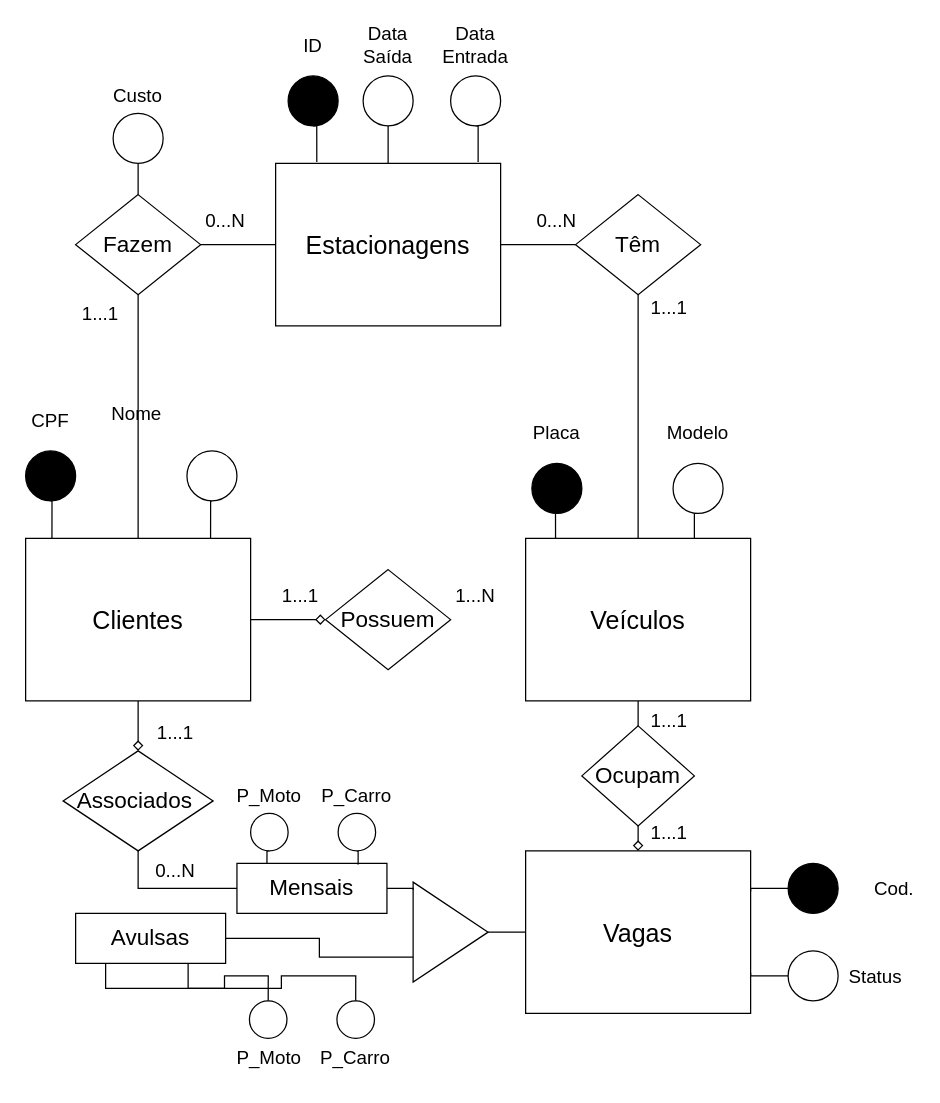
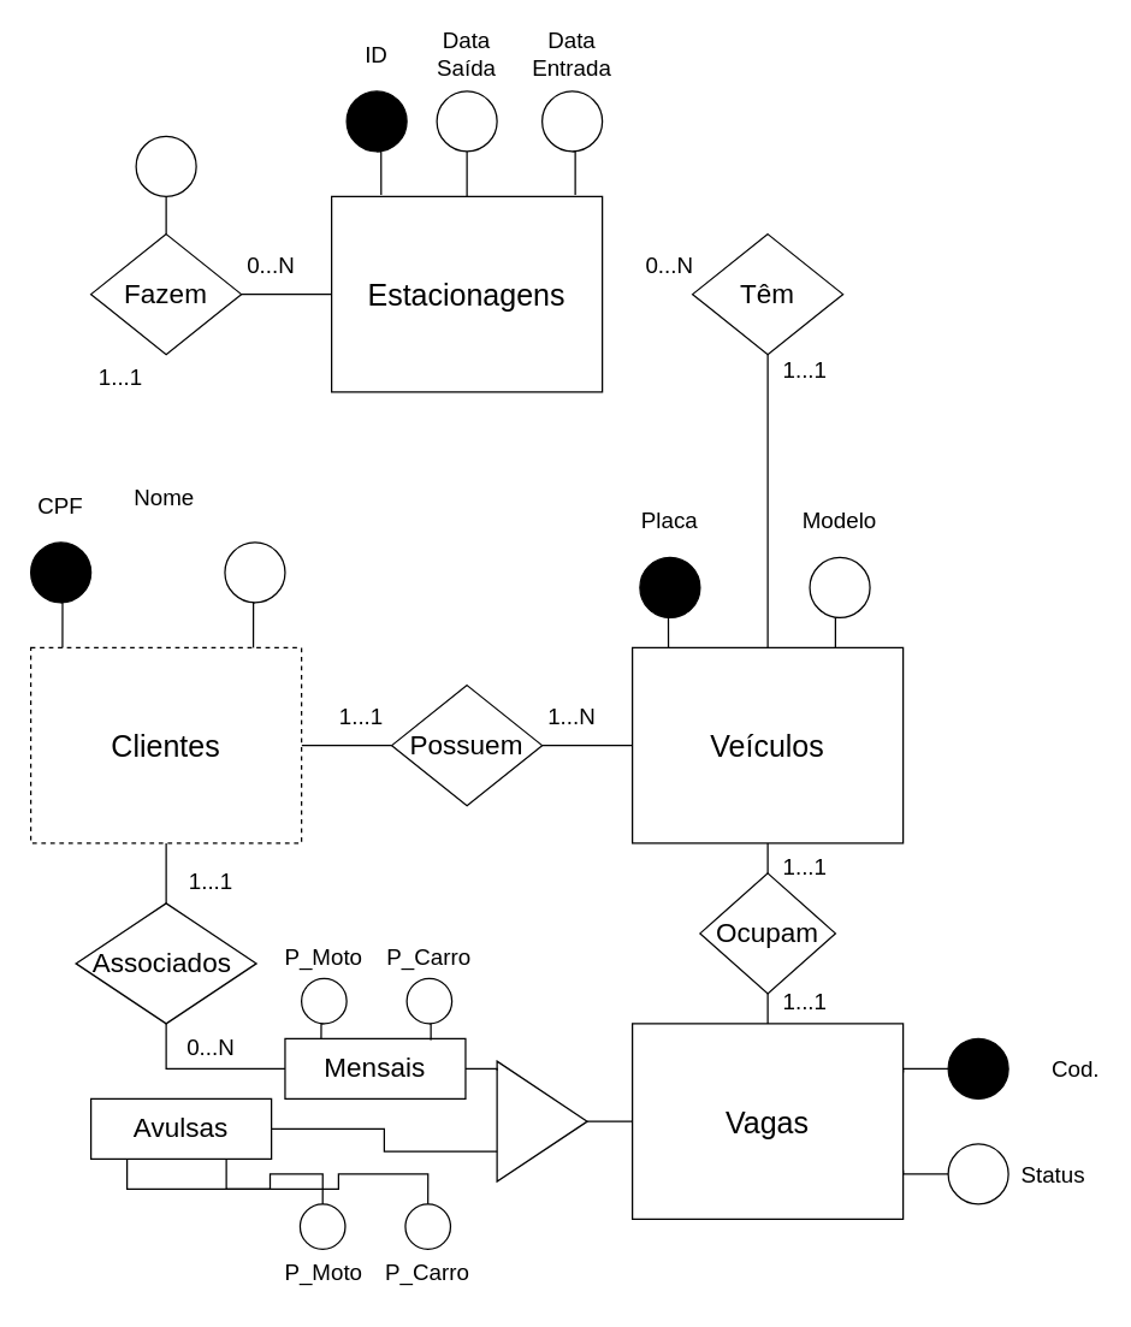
- <mxCell id="76" value="Custo" style="text;html=1;strokeColor=none;fillColor=none;align=center;verticalAlign=middle;whiteSpace=wrap;rounded=0;fontSize=15;" vertex="1" parent="1"><mxGeometry x="100" y="60" width="20" height="30" as="geometry" /></mxCell>
- <mxCell id="70" style="edgeStyle=orthogonalEdgeStyle;rounded=0;orthogonalLoop=1;jettySize=auto;html=1;exitX=0;exitY=0.5;exitDx=0;exitDy=0;entryX=1;entryY=0.5;entryDx=0;entryDy=0;fontSize=15;endArrow=none;endFill=0;" parent="1" source="71" target="58" edge="1"><mxGeometry relative="1" as="geometry" /></mxCell>
- <mxCell id="67" style="edgeStyle=orthogonalEdgeStyle;rounded=0;orthogonalLoop=1;jettySize=auto;html=1;exitX=0.5;exitY=1;exitDx=0;exitDy=0;entryX=0.5;entryY=0;entryDx=0;entryDy=0;fontSize=15;endArrow=none;endFill=0;" parent="1" source="68" target="8" edge="1"><mxGeometry relative="1" as="geometry" /></mxCell>
- <mxCell id="8" value="&lt;font style=&quot;font-size: 20px&quot;&gt;Clientes&lt;/font&gt;" style="rounded=0;whiteSpace=wrap;html=1;" parent="1" vertex="1"><mxGeometry x="20" y="430" width="180" height="130" as="geometry" /></mxCell>
+ <mxCell id="8" value="&lt;font style=&quot;font-size: 20px&quot;&gt;Clientes&lt;/font&gt;" style="rounded=0;whiteSpace=wrap;html=1;dashed=1;" parent="1" vertex="1"><mxGeometry x="20" y="430" width="180" height="130" as="geometry" /></mxCell>
- <mxCell id="6" style="edgeStyle=orthogonalEdgeStyle;rounded=0;orthogonalLoop=1;jettySize=auto;html=1;exitX=1;exitY=0.5;exitDx=0;exitDy=0;entryX=0;entryY=0.5;entryDx=0;entryDy=0;fontSize=18;endArrow=diamond;endFill=0;" parent="1" source="8" target="10" edge="1"><mxGeometry relative="1" as="geometry" /></mxCell>
+ <mxCell id="6" style="edgeStyle=orthogonalEdgeStyle;rounded=0;orthogonalLoop=1;jettySize=auto;html=1;exitX=1;exitY=0.5;exitDx=0;exitDy=0;entryX=0;entryY=0.5;entryDx=0;entryDy=0;fontSize=18;endArrow=none;endFill=0;" parent="1" source="8" target="10" edge="1"><mxGeometry relative="1" as="geometry" /></mxCell>
+ <mxCell id="9" style="edgeStyle=orthogonalEdgeStyle;rounded=0;orthogonalLoop=1;jettySize=auto;html=1;exitX=1;exitY=0.5;exitDx=0;exitDy=0;entryX=0;entryY=0.5;entryDx=0;entryDy=0;fontSize=18;endArrow=none;endFill=0;" parent="1" source="10" target="3" edge="1"><mxGeometry relative="1" as="geometry" /></mxCell>
- <mxCell id="7" style="edgeStyle=orthogonalEdgeStyle;rounded=0;orthogonalLoop=1;jettySize=auto;html=1;exitX=0.5;exitY=1;exitDx=0;exitDy=0;entryX=0.5;entryY=0;entryDx=0;entryDy=0;fontSize=18;endArrow=diamond;endFill=0;" parent="1" source="8" target="19" edge="1"><mxGeometry relative="1" as="geometry" /></mxCell>
+ <mxCell id="7" style="edgeStyle=orthogonalEdgeStyle;rounded=0;orthogonalLoop=1;jettySize=auto;html=1;exitX=0.5;exitY=1;exitDx=0;exitDy=0;entryX=0.5;entryY=0;entryDx=0;entryDy=0;fontSize=18;endArrow=none;endFill=0;" parent="1" source="8" target="19" edge="1"><mxGeometry relative="1" as="geometry" /></mxCell>
- <mxCell id="11" style="edgeStyle=orthogonalEdgeStyle;rounded=0;orthogonalLoop=1;jettySize=auto;html=1;exitX=0.5;exitY=1;exitDx=0;exitDy=0;entryX=0.5;entryY=0;entryDx=0;entryDy=0;fontSize=18;endArrow=diamond;endFill=0;" parent="1" source="12" target="5" edge="1"><mxGeometry relative="1" as="geometry" /></mxCell>
+ <mxCell id="11" style="edgeStyle=orthogonalEdgeStyle;rounded=0;orthogonalLoop=1;jettySize=auto;html=1;exitX=0.5;exitY=1;exitDx=0;exitDy=0;entryX=0.5;entryY=0;entryDx=0;entryDy=0;fontSize=18;endArrow=none;endFill=0;" parent="1" source="12" target="5" edge="1"><mxGeometry relative="1" as="geometry" /></mxCell>
